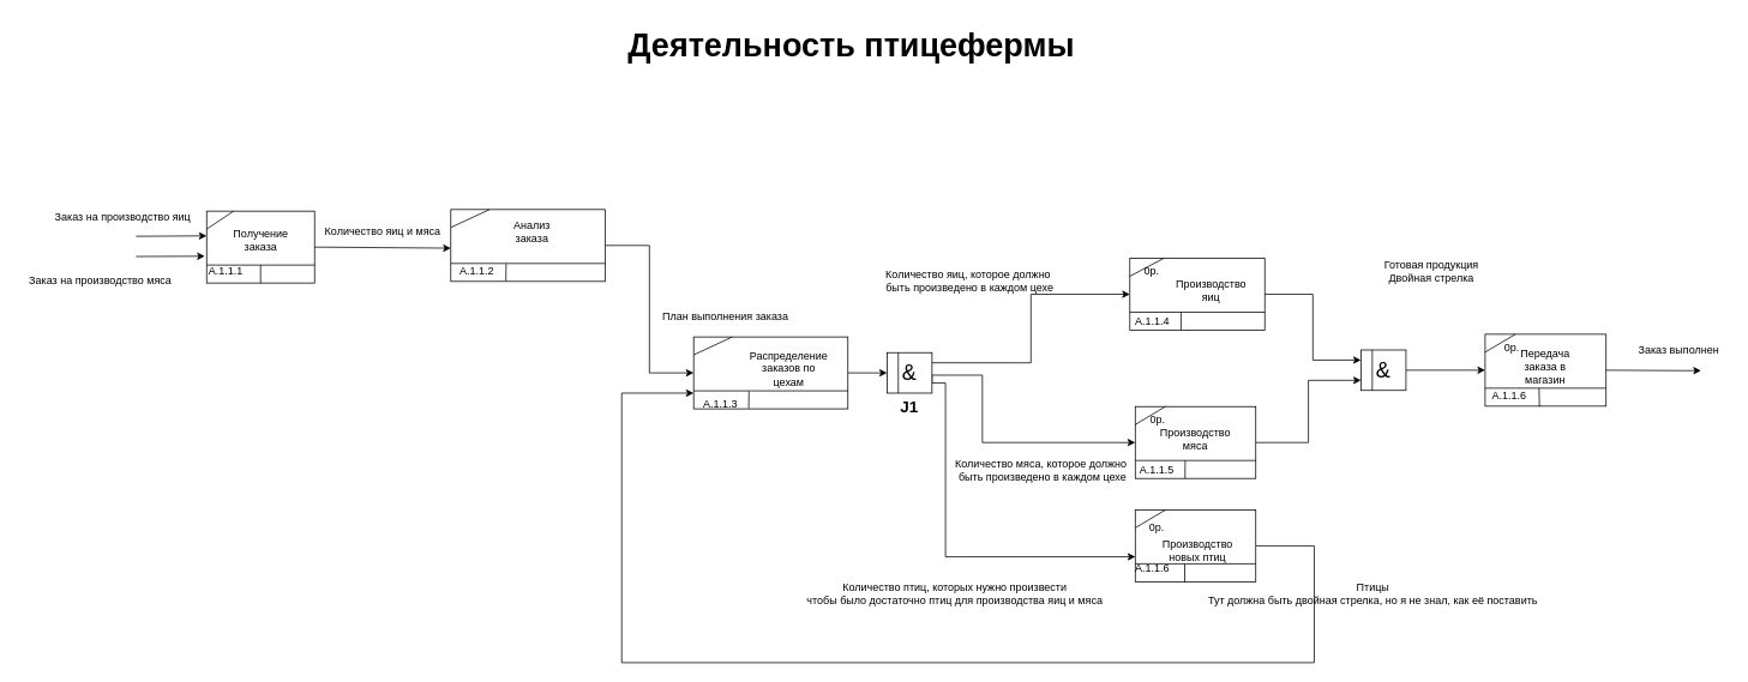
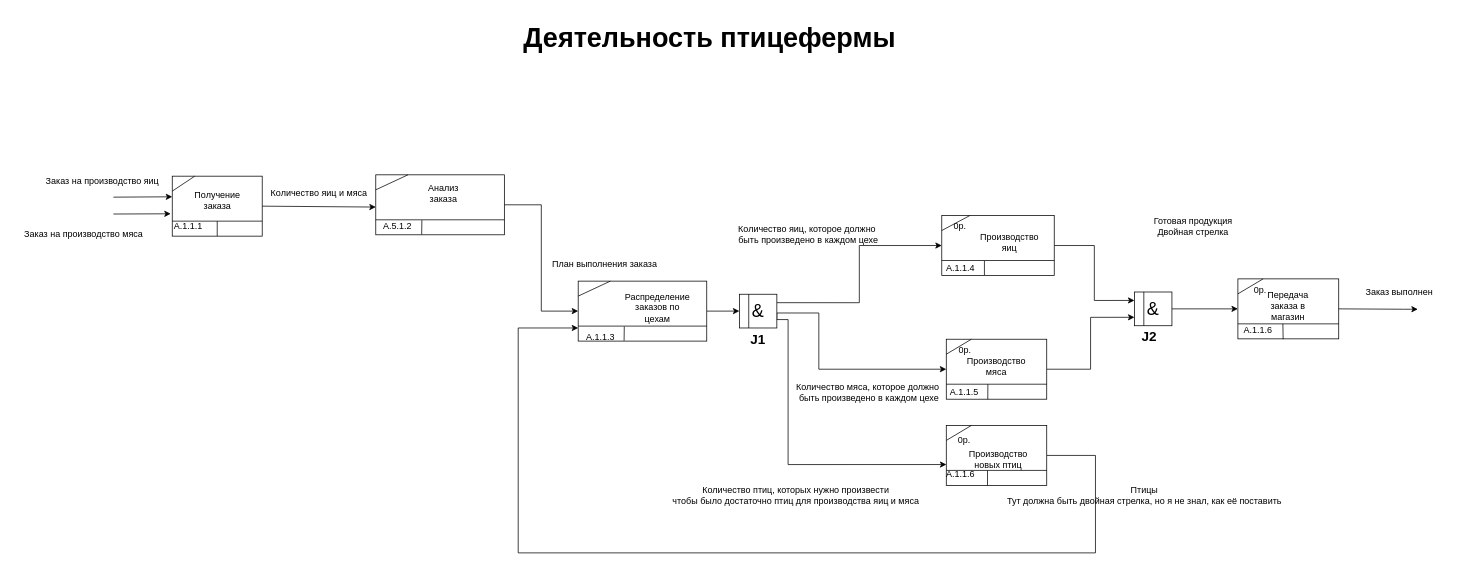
- <mxCell id="72" value="A.1.1.2" style="text;html=1;align=center;verticalAlign=middle;whiteSpace=wrap;rounded=0;" vertex="1" parent="1"><mxGeometry x="498.5" y="287" width="60" height="30" as="geometry" /></mxCell>
+ <mxCell id="72" value="A.5.1.2" style="text;html=1;align=center;verticalAlign=middle;whiteSpace=wrap;rounded=0;" vertex="1" parent="1"><mxGeometry x="498.5" y="287" width="60" height="30" as="geometry" /></mxCell>
+ <mxCell id="43" value="&lt;b&gt;&lt;font style=&quot;font-size: 18px;&quot;&gt;J2&lt;/font&gt;&lt;/b&gt;" style="text;html=1;align=center;verticalAlign=middle;whiteSpace=wrap;rounded=0;" parent="1" vertex="1"><mxGeometry x="1502" y="434" width="60" height="30" as="geometry" /></mxCell>
